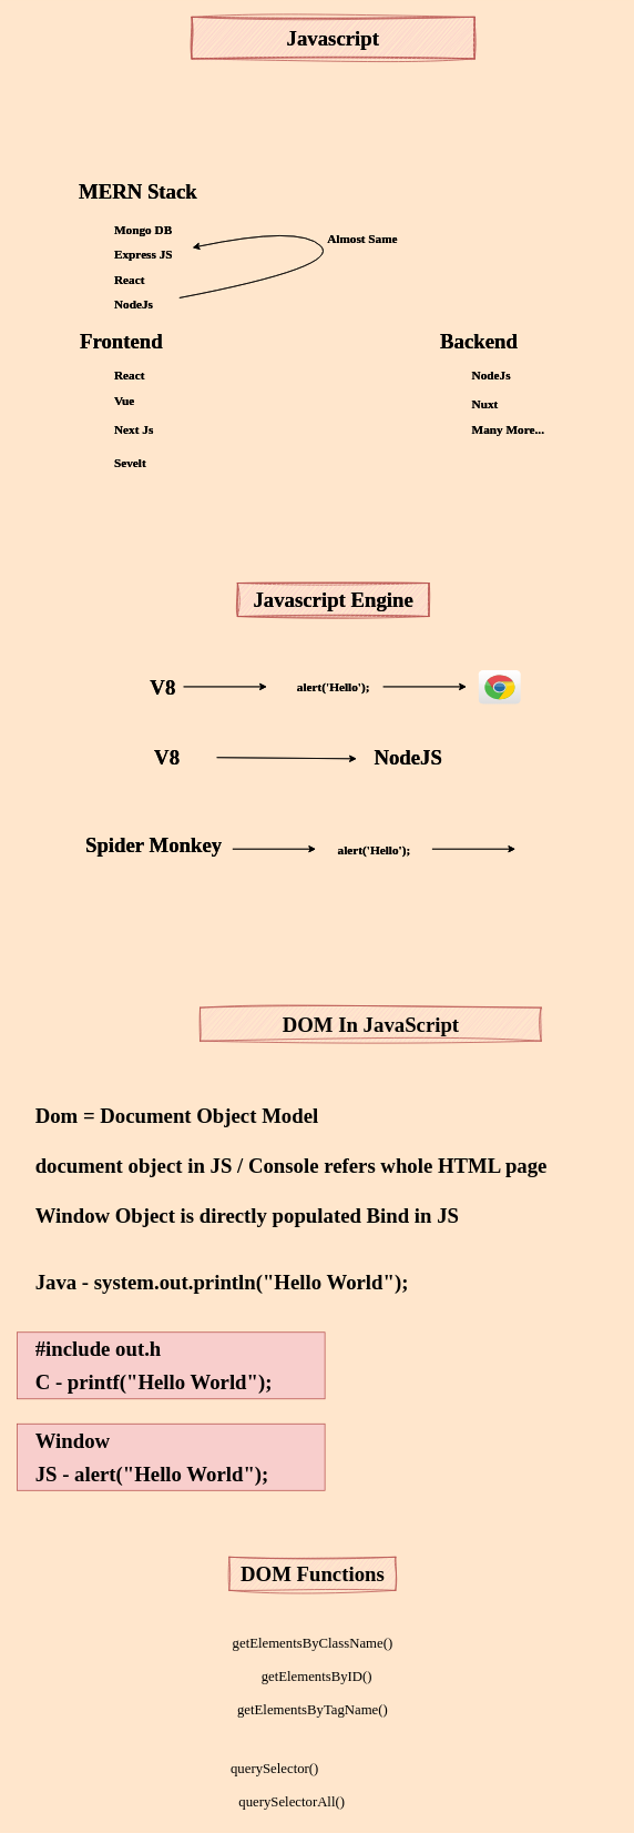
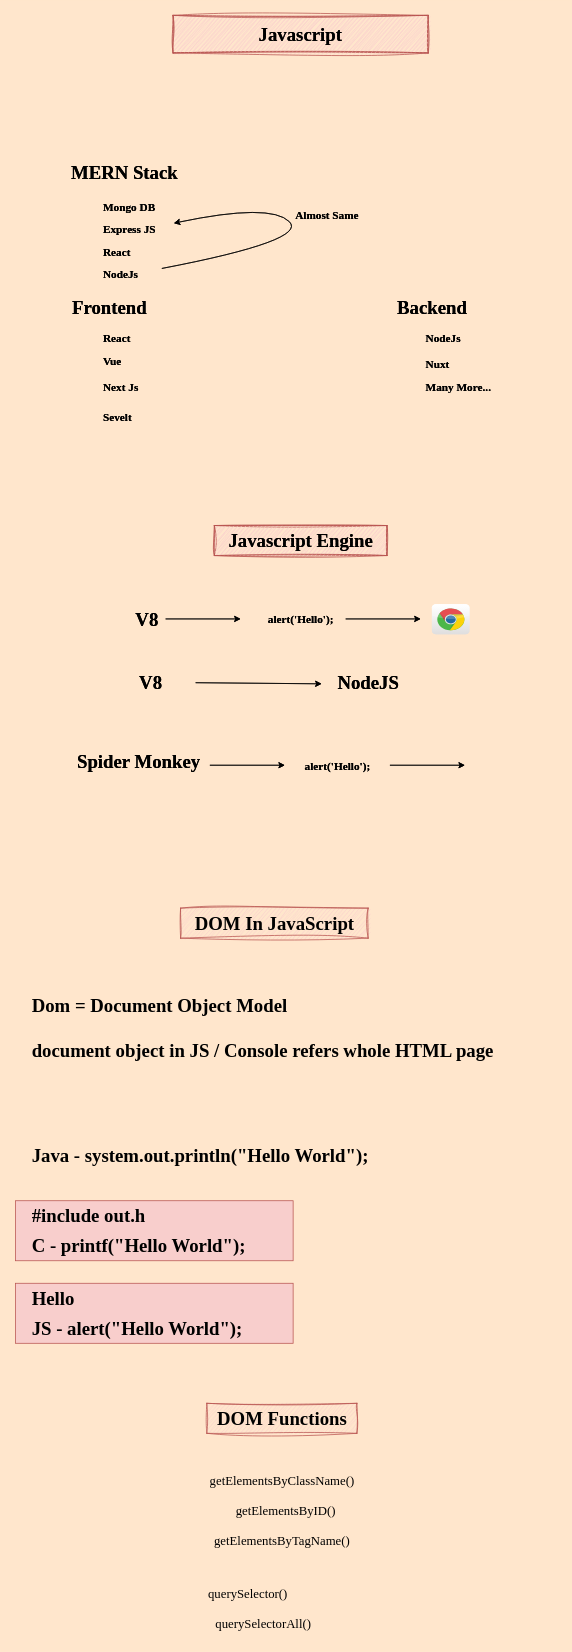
- <mxCell id="48" value="DOM In JavaScript" style="text;html=1;align=center;verticalAlign=middle;resizable=0;points=[];autosize=1;fontFamily=Comic Sans MS;fontSize=25;fontStyle=1;sketch=1;curveFitting=1;jiggle=2;fillColor=#f8cecc;strokeColor=#b85450;" vertex="1" parent="1"><mxGeometry x="240" y="1210" width="410" height="40" as="geometry" /></mxCell>
+ <mxCell id="48" value="DOM In JavaScript" style="text;html=1;align=center;verticalAlign=middle;resizable=0;points=[];autosize=1;fontFamily=Comic Sans MS;fontSize=25;fontStyle=1;sketch=1;curveFitting=1;jiggle=2;fillColor=#f8cecc;strokeColor=#b85450;" vertex="1" parent="1"><mxGeometry x="240" y="1210" width="250" height="40" as="geometry" /></mxCell>
- <mxCell id="53" value="Window Object is directly populated Bind in JS&amp;nbsp;" style="text;html=1;align=left;verticalAlign=middle;resizable=0;points=[];autosize=1;fontFamily=Comic Sans MS;fontSize=25;fontStyle=1;" vertex="1" parent="1"><mxGeometry x="40" y="1440" width="590" height="40" as="geometry" /></mxCell>
- <mxCell id="77" value="Window" style="text;html=1;align=left;verticalAlign=middle;resizable=0;points=[];autosize=1;fontFamily=Comic Sans MS;fontSize=25;fontStyle=1;" vertex="1" parent="74"><mxGeometry x="20" width="110" height="40" as="geometry" /></mxCell>
+ <mxCell id="77" value="Hello" style="text;html=1;align=left;verticalAlign=middle;resizable=0;points=[];autosize=1;fontFamily=Comic Sans MS;fontSize=25;fontStyle=1;" vertex="1" parent="74"><mxGeometry x="20" width="110" height="40" as="geometry" /></mxCell>
